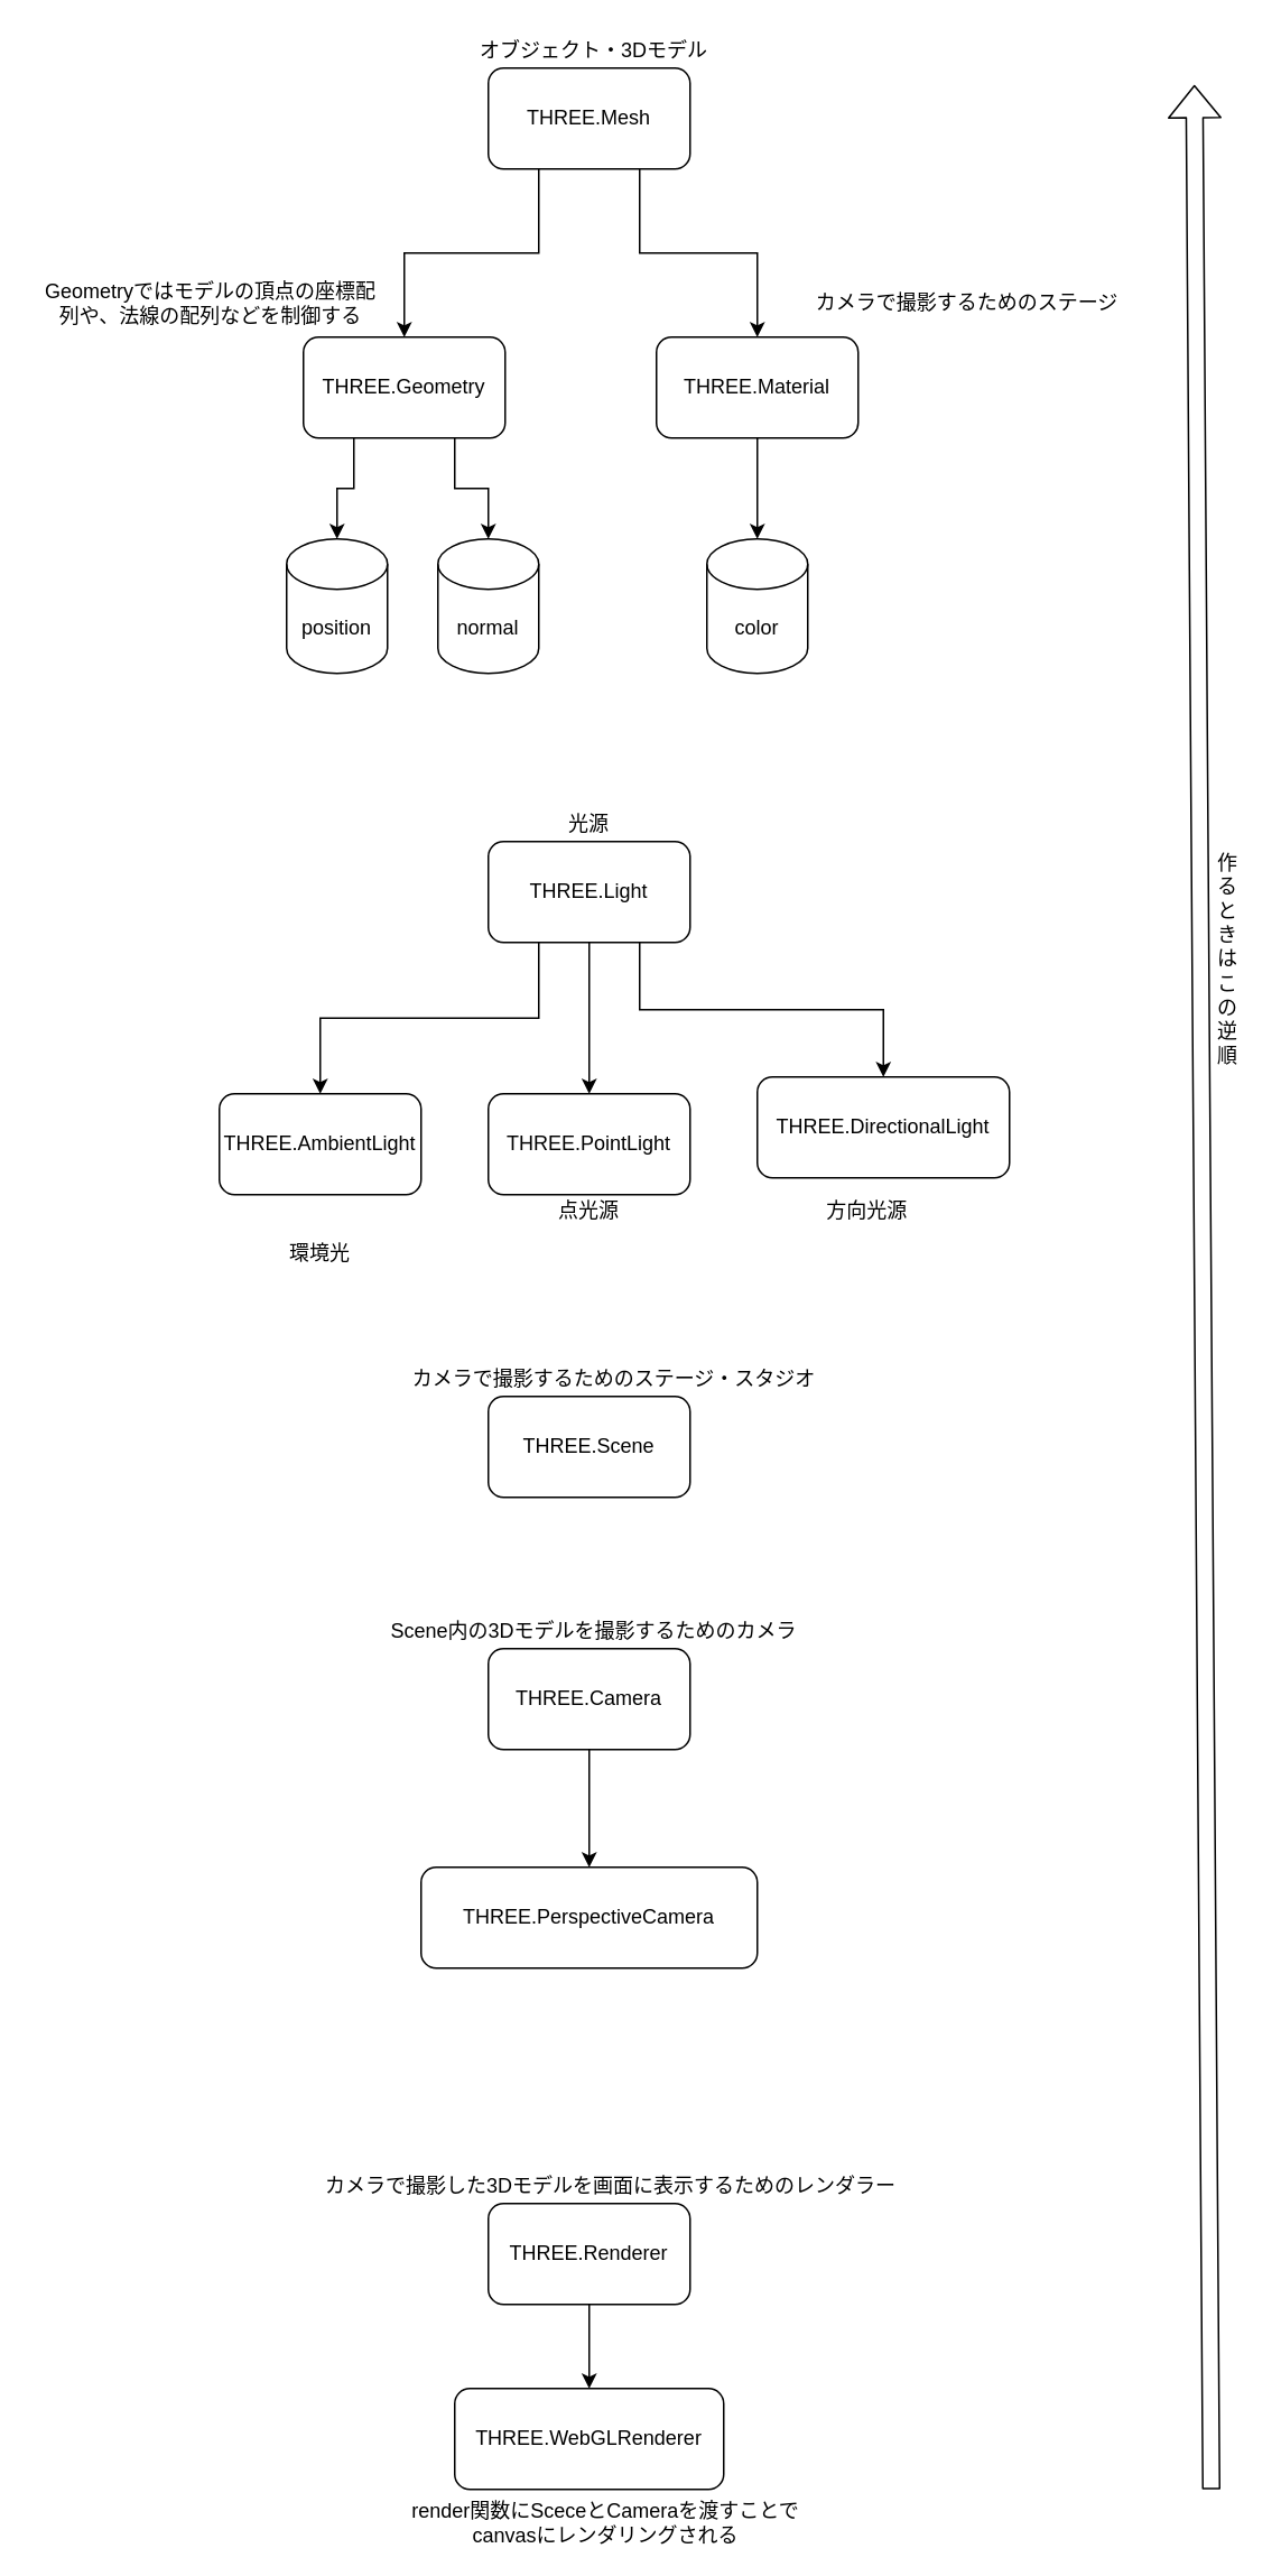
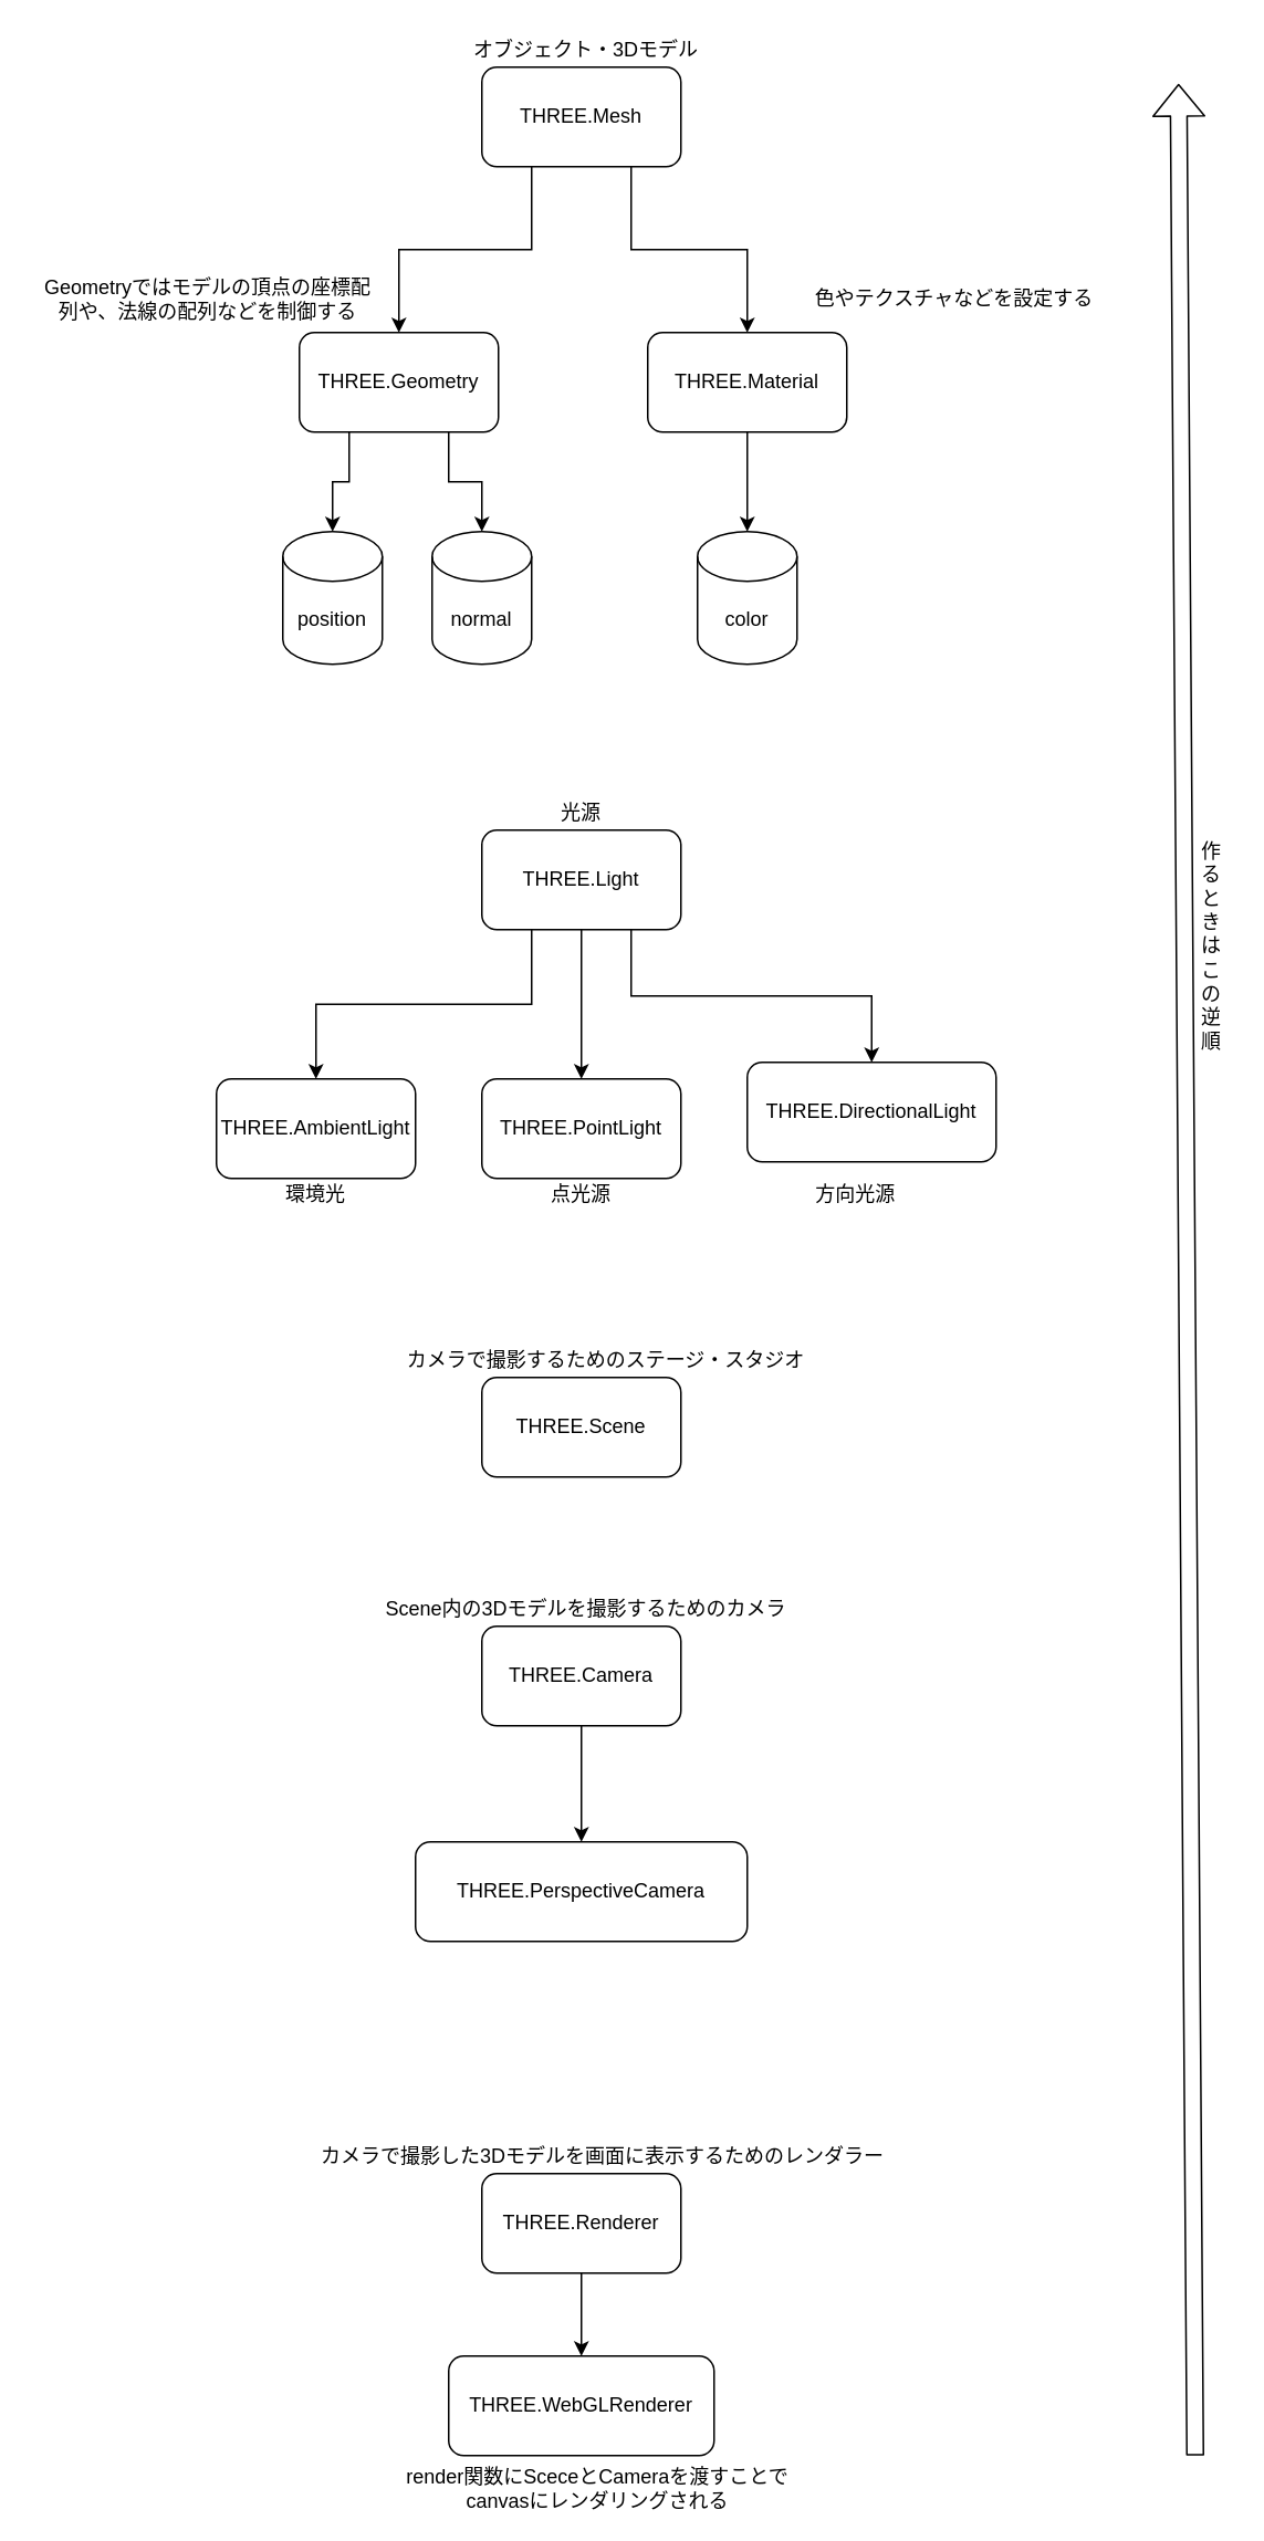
- <mxCell id="14" value="カメラで撮影するためのステージ" style="text;html=1;strokeColor=none;fillColor=none;align=center;verticalAlign=middle;whiteSpace=wrap;rounded=0;" parent="1" vertex="1"><mxGeometry x="470" y="170" width="210" height="20" as="geometry" /></mxCell>
+ <mxCell id="14" value="色やテクスチャなどを設定する" style="text;html=1;strokeColor=none;fillColor=none;align=center;verticalAlign=middle;whiteSpace=wrap;rounded=0;" parent="1" vertex="1"><mxGeometry x="470" y="170" width="210" height="20" as="geometry" /></mxCell>
- <mxCell id="22" value="環境光" style="text;html=1;strokeColor=none;fillColor=none;align=center;verticalAlign=middle;whiteSpace=wrap;rounded=0;" parent="1" vertex="1"><mxGeometry x="170" y="735" width="40" height="20" as="geometry" /></mxCell>
+ <mxCell id="22" value="環境光" style="text;html=1;strokeColor=none;fillColor=none;align=center;verticalAlign=middle;whiteSpace=wrap;rounded=0;" parent="1" vertex="1"><mxGeometry x="170" y="710" width="40" height="20" as="geometry" /></mxCell>
